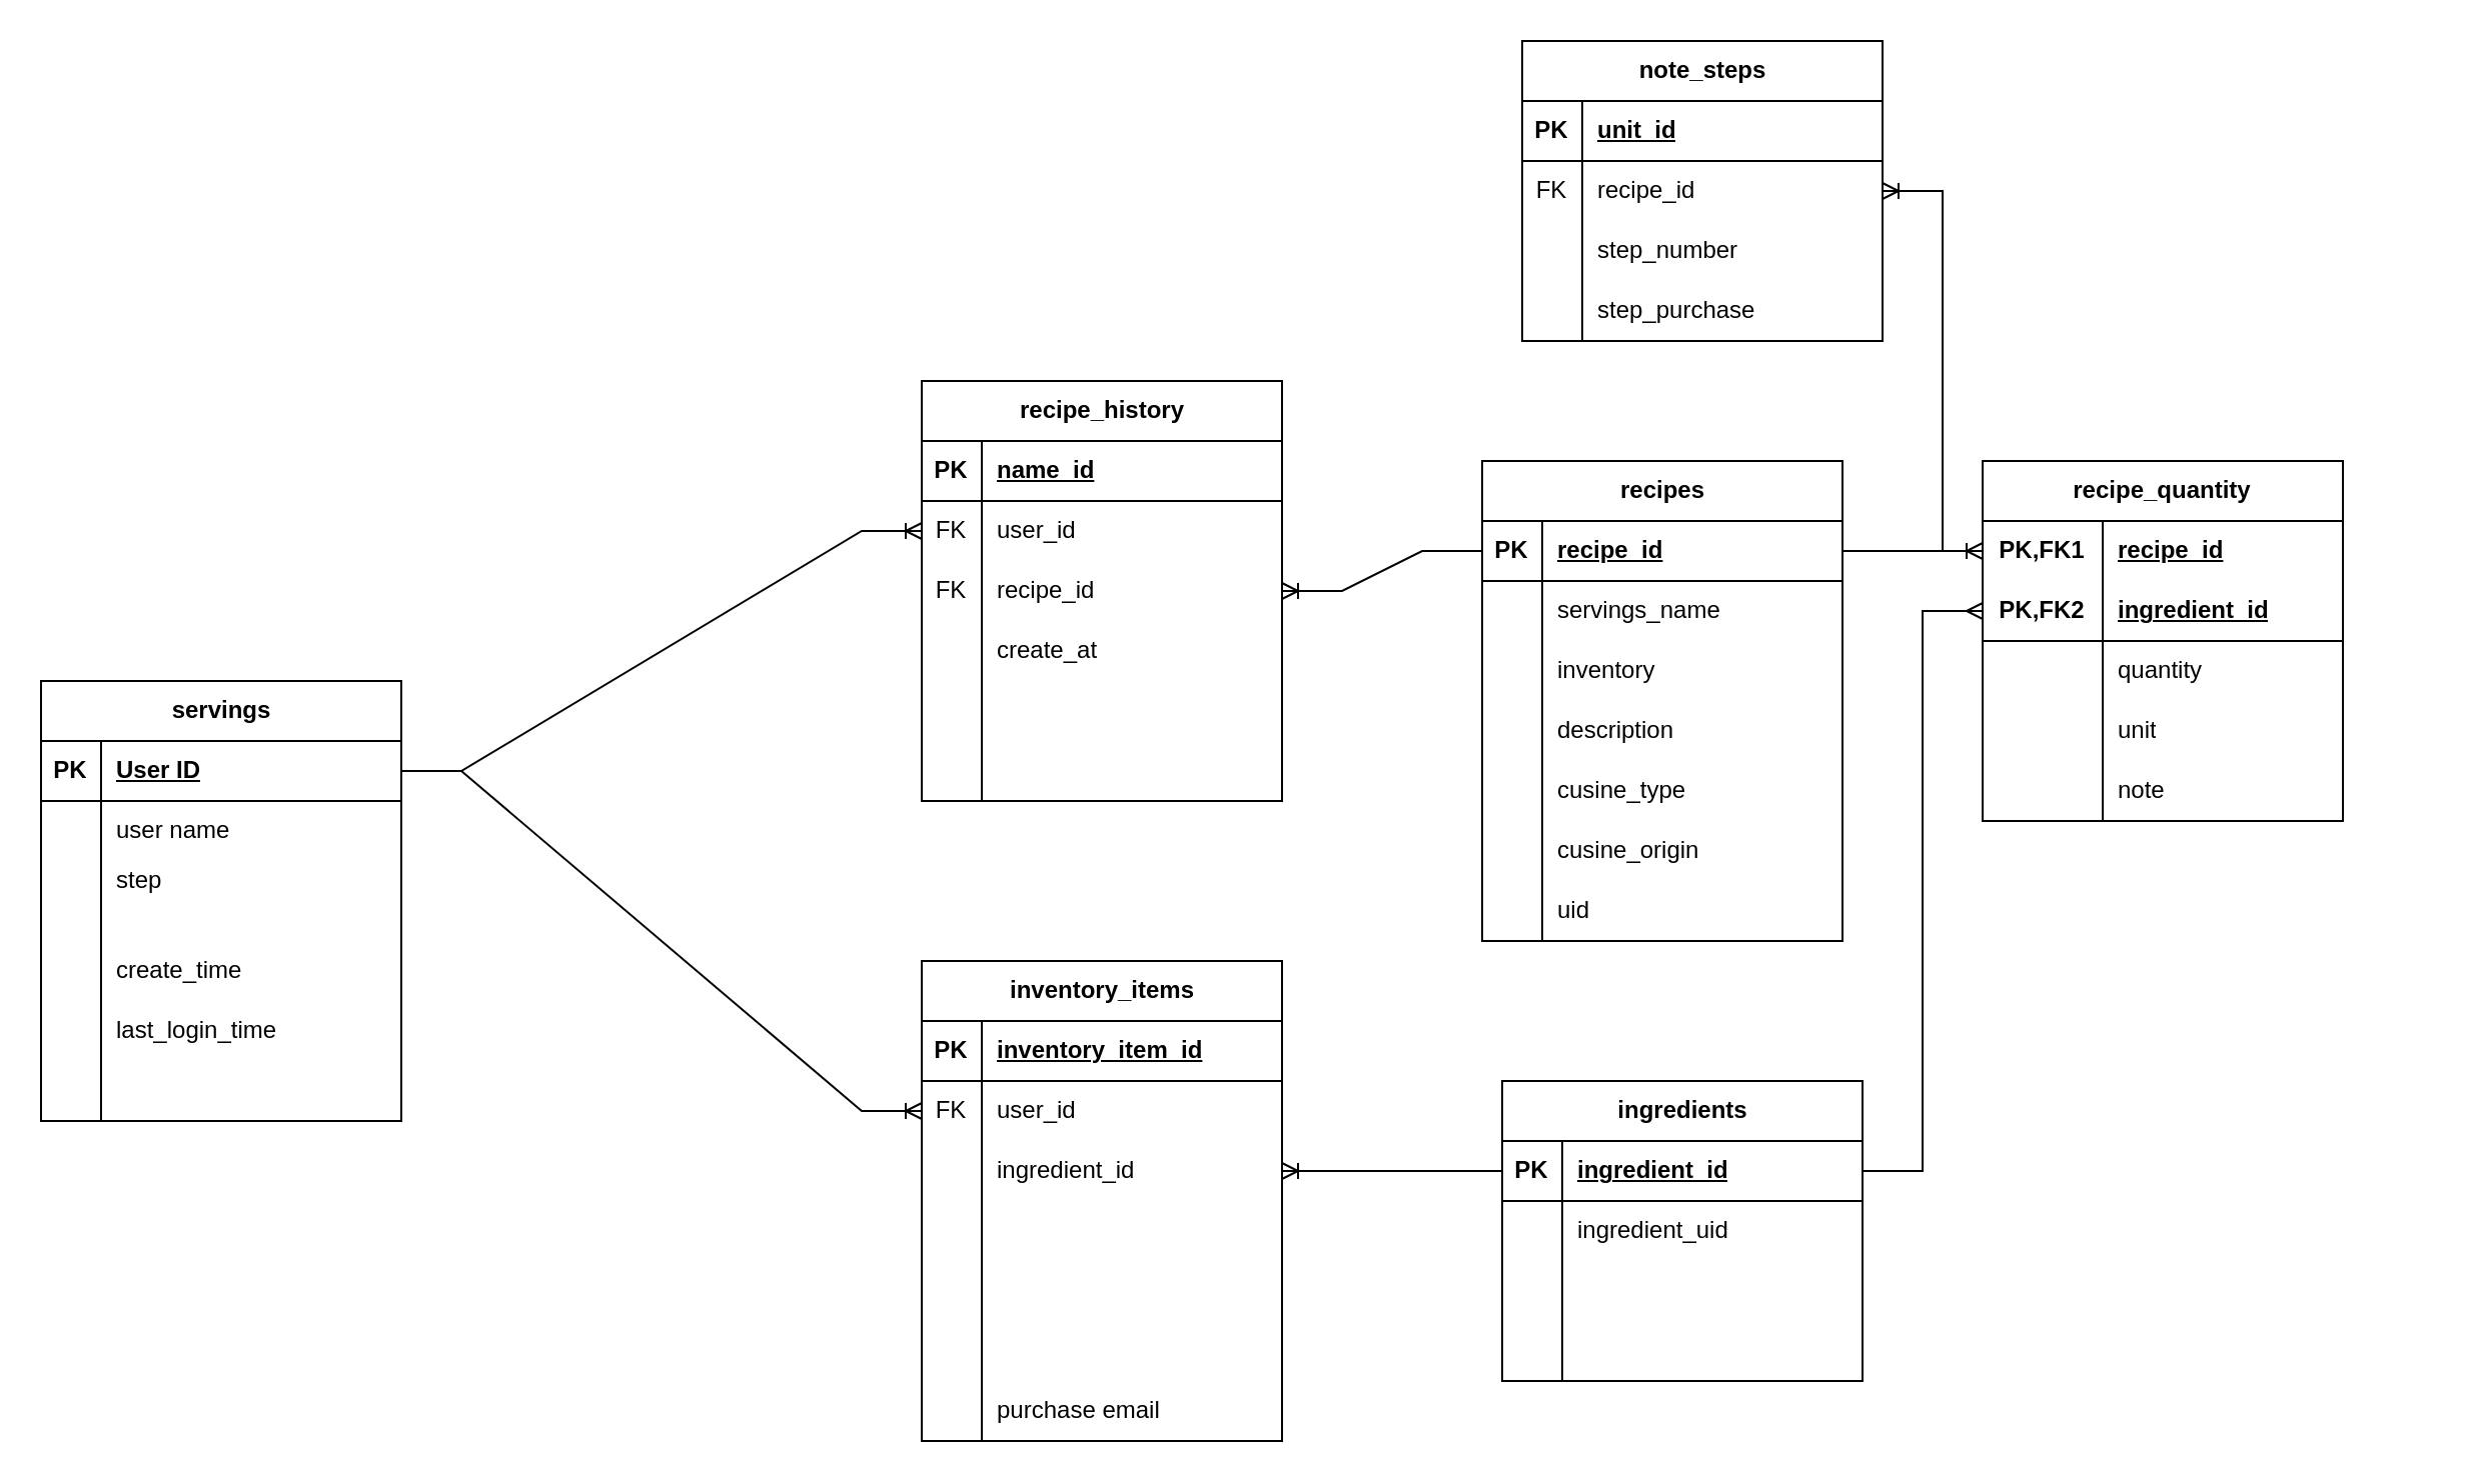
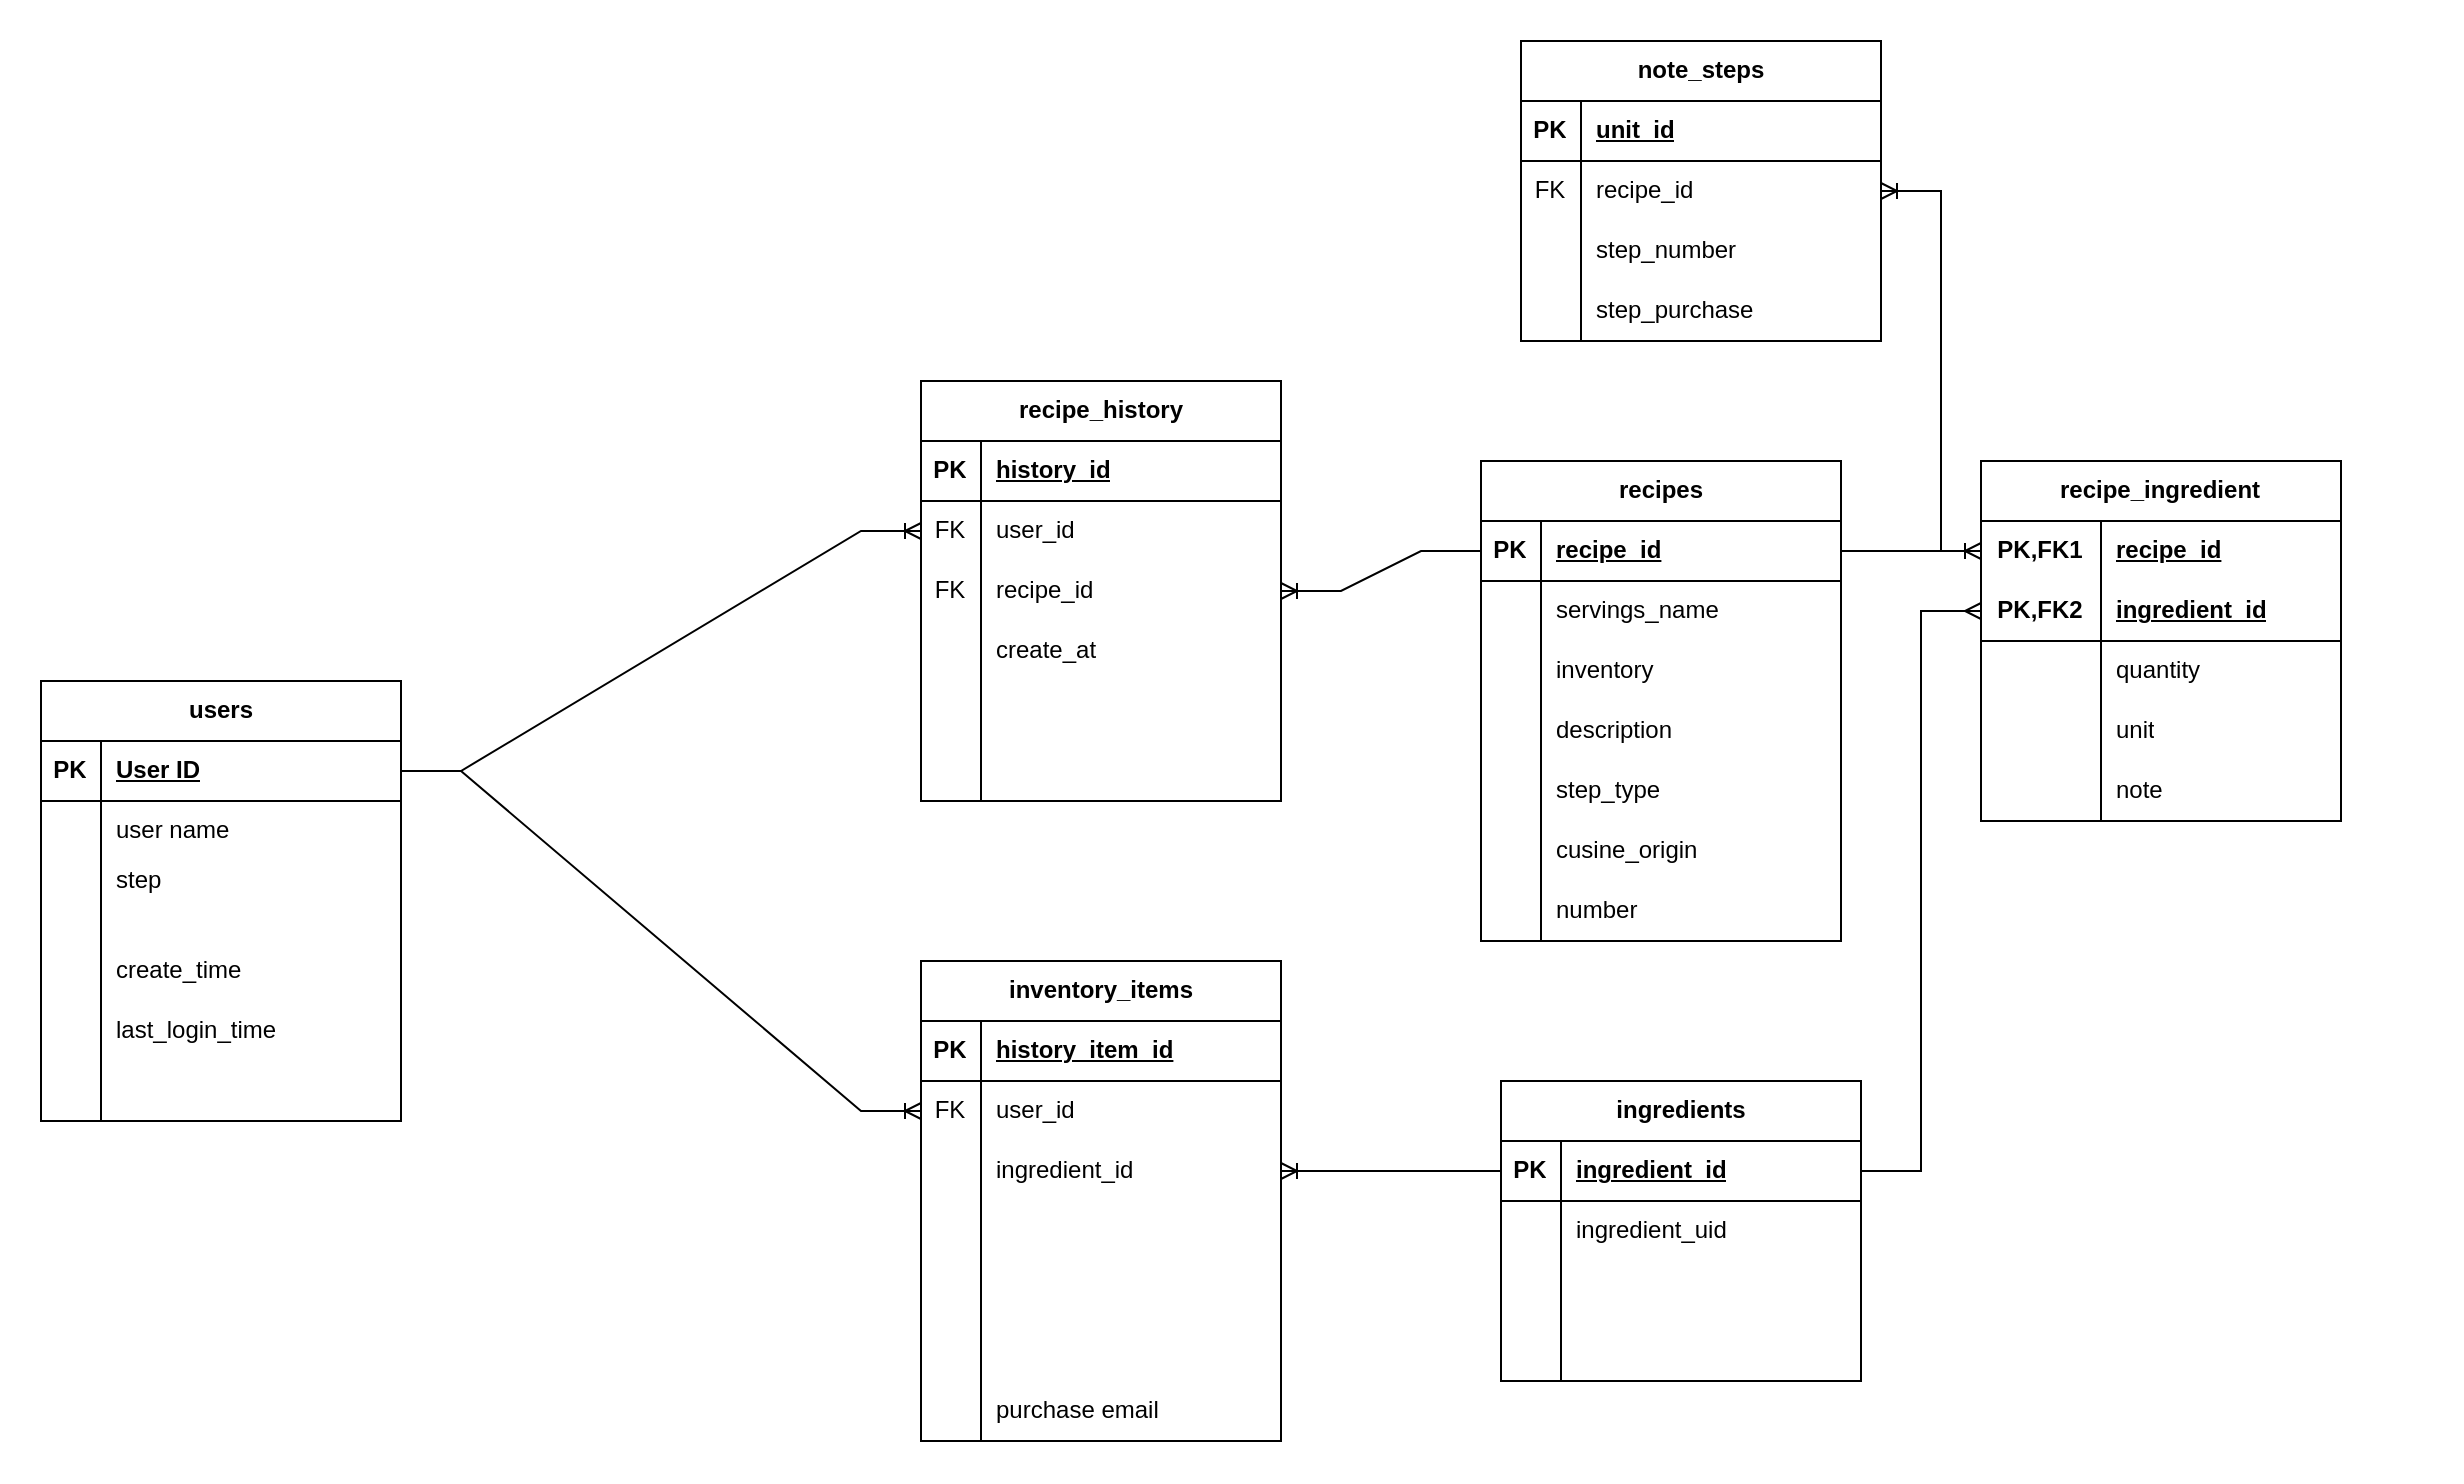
- <mxCell id="28" value="name_id" style="shape=partialRectangle;connectable=0;fillColor=none;top=0;left=0;bottom=0;right=0;align=left;spacingLeft=6;fontStyle=5;overflow=hidden;whiteSpace=wrap;html=1;" parent="26" vertex="1"><mxGeometry x="30" width="150" height="30" as="geometry"><mxRectangle width="150" height="30" as="alternateBounds" /></mxGeometry></mxCell>
+ <mxCell id="28" value="history_id" style="shape=partialRectangle;connectable=0;fillColor=none;top=0;left=0;bottom=0;right=0;align=left;spacingLeft=6;fontStyle=5;overflow=hidden;whiteSpace=wrap;html=1;" parent="26" vertex="1"><mxGeometry x="30" width="150" height="30" as="geometry"><mxRectangle width="150" height="30" as="alternateBounds" /></mxGeometry></mxCell>
- <mxCell id="102" value="recipe_quantity" style="shape=table;startSize=30;container=1;collapsible=1;childLayout=tableLayout;fixedRows=1;rowLines=0;fontStyle=1;align=center;resizeLast=1;html=1;whiteSpace=wrap;" parent="1" vertex="1"><mxGeometry x="990" y="230" width="180" height="180" as="geometry" /></mxCell>
+ <mxCell id="102" value="recipe_ingredient" style="shape=table;startSize=30;container=1;collapsible=1;childLayout=tableLayout;fixedRows=1;rowLines=0;fontStyle=1;align=center;resizeLast=1;html=1;whiteSpace=wrap;" parent="1" vertex="1"><mxGeometry x="990" y="230" width="180" height="180" as="geometry" /></mxCell>
- <mxCell id="45" value="servings" style="shape=table;startSize=30;container=1;collapsible=1;childLayout=tableLayout;fixedRows=1;rowLines=0;fontStyle=1;align=center;resizeLast=1;html=1;" parent="1" vertex="1"><mxGeometry x="20" y="340" width="180" height="220" as="geometry" /></mxCell>
+ <mxCell id="45" value="users" style="shape=table;startSize=30;container=1;collapsible=1;childLayout=tableLayout;fixedRows=1;rowLines=0;fontStyle=1;align=center;resizeLast=1;html=1;" parent="1" vertex="1"><mxGeometry x="20" y="340" width="180" height="220" as="geometry" /></mxCell>
- <mxCell id="82" value="cusine_type" style="shape=partialRectangle;connectable=0;fillColor=none;top=0;left=0;bottom=0;right=0;align=left;spacingLeft=6;overflow=hidden;whiteSpace=wrap;html=1;" parent="80" vertex="1"><mxGeometry x="30" width="150" height="30" as="geometry"><mxRectangle width="150" height="30" as="alternateBounds" /></mxGeometry></mxCell>
+ <mxCell id="82" value="step_type" style="shape=partialRectangle;connectable=0;fillColor=none;top=0;left=0;bottom=0;right=0;align=left;spacingLeft=6;overflow=hidden;whiteSpace=wrap;html=1;" parent="80" vertex="1"><mxGeometry x="30" width="150" height="30" as="geometry"><mxRectangle width="150" height="30" as="alternateBounds" /></mxGeometry></mxCell>
- <mxCell id="88" value="uid" style="shape=partialRectangle;connectable=0;fillColor=none;top=0;left=0;bottom=0;right=0;align=left;spacingLeft=6;overflow=hidden;whiteSpace=wrap;html=1;" vertex="1" parent="86"><mxGeometry x="30" width="150" height="30" as="geometry"><mxRectangle width="150" height="30" as="alternateBounds" /></mxGeometry></mxCell>
+ <mxCell id="88" value="number" style="shape=partialRectangle;connectable=0;fillColor=none;top=0;left=0;bottom=0;right=0;align=left;spacingLeft=6;overflow=hidden;whiteSpace=wrap;html=1;" vertex="1" parent="86"><mxGeometry x="30" width="150" height="30" as="geometry"><mxRectangle width="150" height="30" as="alternateBounds" /></mxGeometry></mxCell>
- <mxCell id="5" value="inventory_item_id" style="shape=partialRectangle;connectable=0;fillColor=none;top=0;left=0;bottom=0;right=0;align=left;spacingLeft=6;fontStyle=5;overflow=hidden;whiteSpace=wrap;html=1;" parent="3" vertex="1"><mxGeometry x="30" width="150" height="30" as="geometry"><mxRectangle width="150" height="30" as="alternateBounds" /></mxGeometry></mxCell>
+ <mxCell id="5" value="history_item_id" style="shape=partialRectangle;connectable=0;fillColor=none;top=0;left=0;bottom=0;right=0;align=left;spacingLeft=6;fontStyle=5;overflow=hidden;whiteSpace=wrap;html=1;" parent="3" vertex="1"><mxGeometry x="30" width="150" height="30" as="geometry"><mxRectangle width="150" height="30" as="alternateBounds" /></mxGeometry></mxCell>
